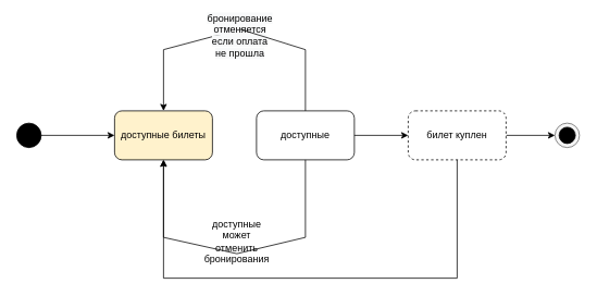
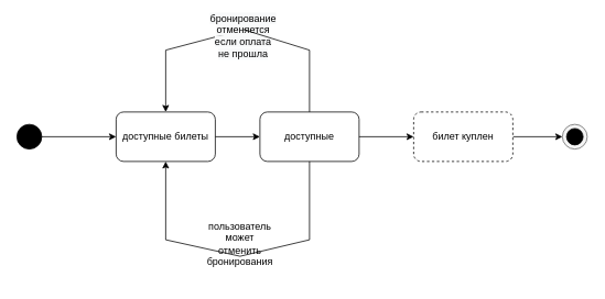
- <mxCell id="5" value="доступные билеты" style="rounded=1;whiteSpace=wrap;html=1;fillColor=#fff2cc;" parent="1" vertex="1"><mxGeometry x="140" y="120" width="120" height="60" as="geometry" /></mxCell>
+ <mxCell id="5" value="доступные билеты" style="rounded=1;whiteSpace=wrap;html=1;fillColor=#FFFFFF;" parent="1" vertex="1"><mxGeometry x="140" y="120" width="120" height="60" as="geometry" /></mxCell>
+ <mxCell id="6" value="" style="endArrow=classic;html=1;rounded=0;entryX=0;entryY=0.5;entryDx=0;entryDy=0;exitX=1;exitY=0.5;exitDx=0;exitDy=0;" parent="1" source="5" target="4" edge="1"><mxGeometry width="50" height="50" relative="1" as="geometry"><mxPoint x="180" y="85" as="sourcePoint" /><mxPoint x="230" y="35" as="targetPoint" /></mxGeometry></mxCell>
- <mxCell id="13" value="доступные может отменить бронирования" style="text;html=1;strokeColor=none;fillColor=none;align=center;verticalAlign=middle;whiteSpace=wrap;rounded=0;" parent="1" vertex="1"><mxGeometry x="260" y="265" width="60" height="30" as="geometry" /></mxCell>
+ <mxCell id="13" value="пользователь может отменить бронирования" style="text;html=1;strokeColor=none;fillColor=none;align=center;verticalAlign=middle;whiteSpace=wrap;rounded=0;" parent="1" vertex="1"><mxGeometry x="260" y="265" width="60" height="30" as="geometry" /></mxCell>
- <mxCell id="11" value="" style="endArrow=classic;html=1;rounded=0;exitX=0.5;exitY=1;exitDx=0;exitDy=0;entryX=0.5;entryY=1;entryDx=0;entryDy=0;" parent="1" source="8" target="5" edge="1"><mxGeometry width="50" height="50" relative="1" as="geometry"><mxPoint x="580" y="295" as="sourcePoint" /><mxPoint x="630" y="245" as="targetPoint" /><Array as="points"><mxPoint x="560" y="325" /><mxPoint x="200" y="325" /></Array></mxGeometry></mxCell>
